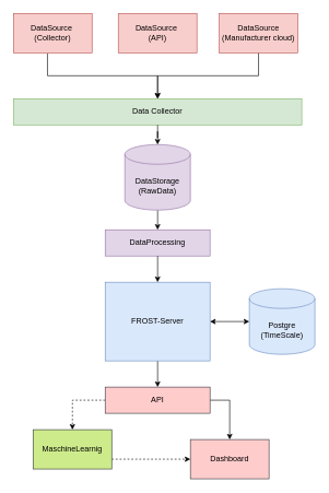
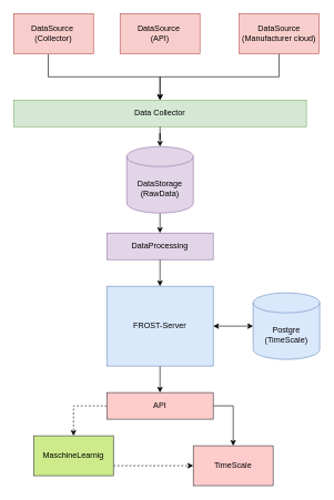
- <mxCell id="7" value="DataSource (Manufacturer cloud)" style="rounded=0;whiteSpace=wrap;html=1;fillColor=#f8cecc;strokeColor=#b85450;" parent="1" vertex="1"><mxGeometry x="334" y="20" width="120" height="60" as="geometry" /></mxCell>
+ <mxCell id="7" value="DataSource (Manufacturer cloud)" style="rounded=0;whiteSpace=wrap;html=1;fillColor=#f8cecc;strokeColor=#b85450;" parent="1" vertex="1"><mxGeometry x="359" y="20" width="120" height="60" as="geometry" /></mxCell>
- <mxCell id="11" value="Dashboard" style="rounded=0;whiteSpace=wrap;html=1;fillColor=#ffcccc;strokeColor=#36393d;" parent="1" vertex="1"><mxGeometry x="290" y="670" width="120" height="60" as="geometry" /></mxCell>
+ <mxCell id="11" value="TimeScale" style="rounded=0;whiteSpace=wrap;html=1;fillColor=#ffcccc;strokeColor=#36393d;" parent="1" vertex="1"><mxGeometry x="290" y="670" width="120" height="60" as="geometry" /></mxCell>
